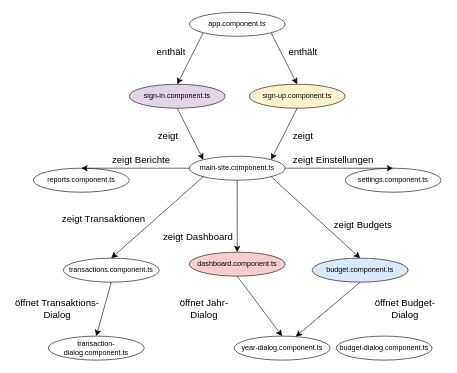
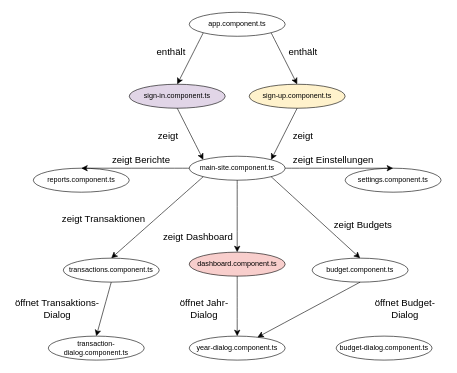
- <mxCell id="7" value="budget.component.ts" style="ellipse;whiteSpace=wrap;html=1;fillColor=#dae8fc;" vertex="1" parent="1"><mxGeometry x="520" y="430" width="160" height="40" as="geometry" /></mxCell>
+ <mxCell id="7" value="budget.component.ts" style="ellipse;whiteSpace=wrap;html=1;" vertex="1" parent="1"><mxGeometry x="520" y="430" width="160" height="40" as="geometry" /></mxCell>
- <mxCell id="10" value="year-dialog.component.ts" style="ellipse;whiteSpace=wrap;html=1;" vertex="1" parent="1"><mxGeometry x="390" y="560" width="160" height="40" as="geometry" /></mxCell>
+ <mxCell id="10" value="year-dialog.component.ts" style="ellipse;whiteSpace=wrap;html=1;" vertex="1" parent="1"><mxGeometry x="315" y="560" width="160" height="40" as="geometry" /></mxCell>
